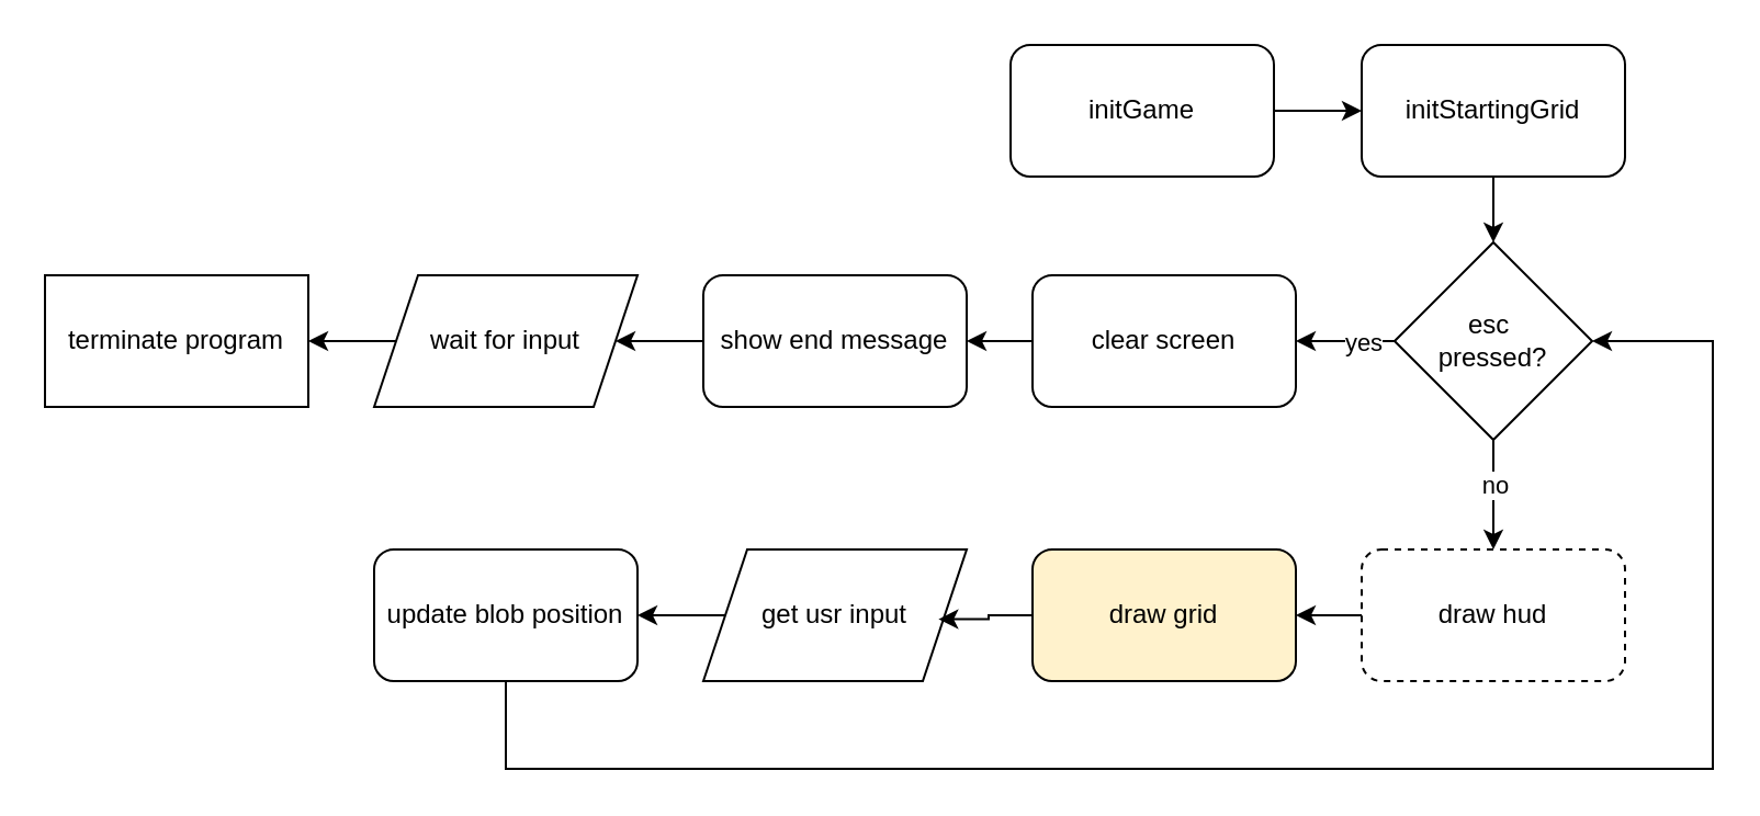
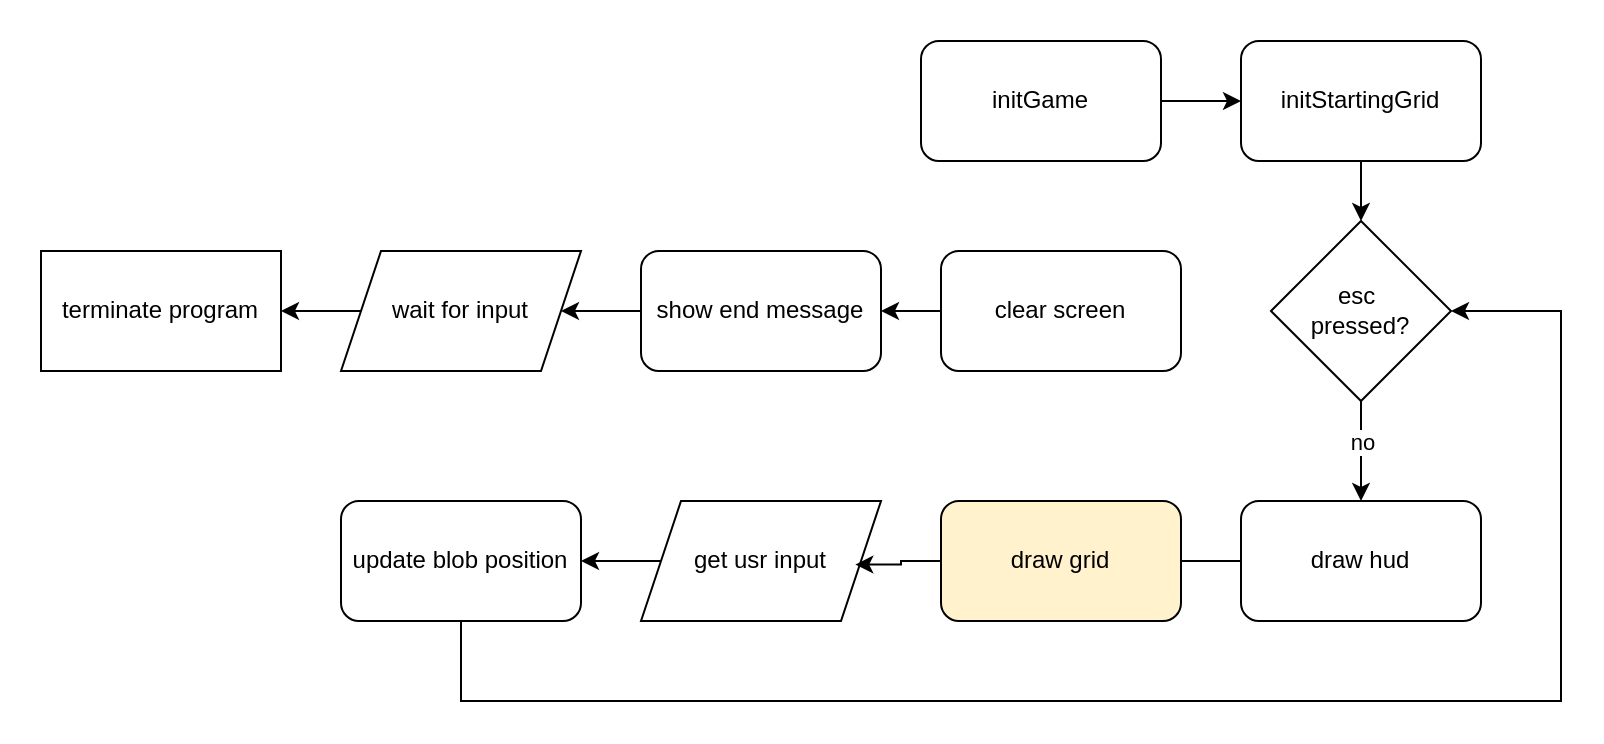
- <mxCell id="13" style="edgeStyle=orthogonalEdgeStyle;rounded=0;orthogonalLoop=1;jettySize=auto;html=1;entryX=1;entryY=0.5;entryDx=0;entryDy=0;" edge="1" parent="1" source="17" target="7"><mxGeometry relative="1" as="geometry" /></mxCell>
- <mxCell id="14" value="yes" style="edgeLabel;html=1;align=center;verticalAlign=middle;resizable=0;points=[];" vertex="1" connectable="0" parent="13"><mxGeometry x="-0.46" y="-1" relative="1" as="geometry"><mxPoint x="-3" y="1" as="offset" /></mxGeometry></mxCell>
- <mxCell id="18" style="edgeStyle=orthogonalEdgeStyle;rounded=0;orthogonalLoop=1;jettySize=auto;html=1;" edge="1" parent="1" source="19" target="20"><mxGeometry relative="1" as="geometry"><mxPoint x="560" y="280" as="targetPoint" /></mxGeometry></mxCell>
+ <mxCell id="18" style="edgeStyle=orthogonalEdgeStyle;rounded=0;orthogonalLoop=1;jettySize=auto;html=1;endArrow=none;" edge="1" parent="1" source="19" target="20"><mxGeometry relative="1" as="geometry"><mxPoint x="560" y="280" as="targetPoint" /></mxGeometry></mxCell>
- <mxCell id="19" value="draw hud" style="rounded=1;whiteSpace=wrap;html=1;dashed=1;" vertex="1" parent="1"><mxGeometry x="620" y="250" width="120" height="60" as="geometry" /></mxCell>
+ <mxCell id="19" value="draw hud" style="rounded=1;whiteSpace=wrap;html=1;" vertex="1" parent="1"><mxGeometry x="620" y="250" width="120" height="60" as="geometry" /></mxCell>
